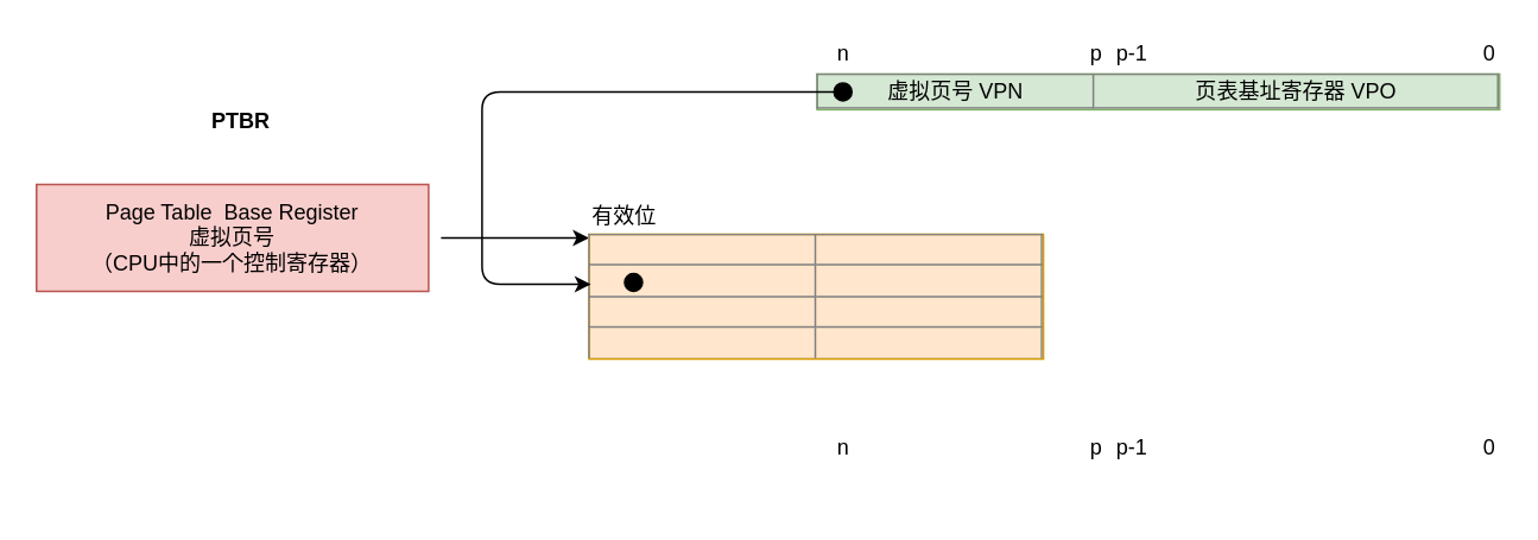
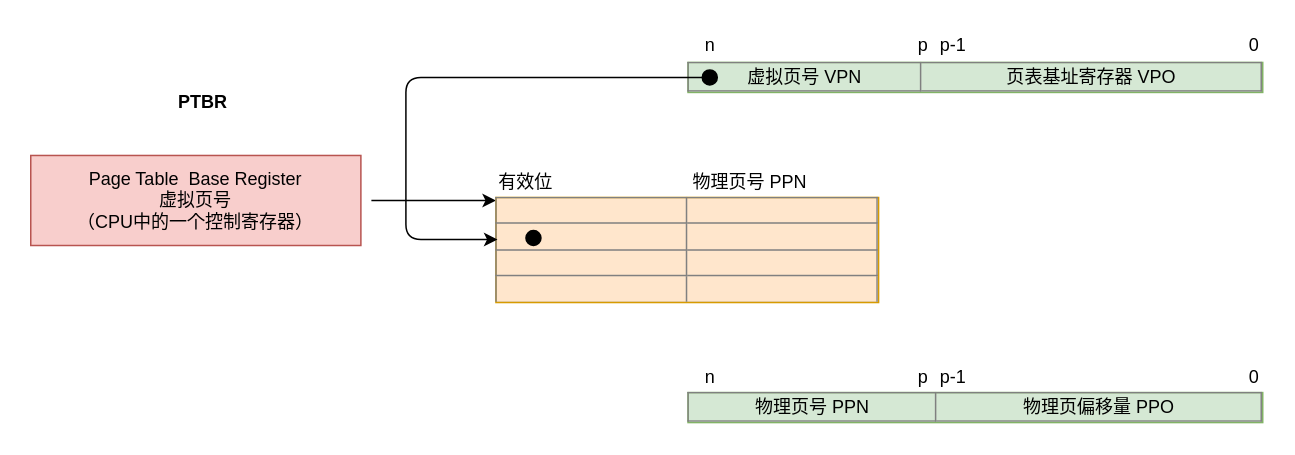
+ <mxCell id="7" value="物理页号 PPN" style="text;html=1;strokeColor=none;fillColor=none;align=center;verticalAlign=middle;whiteSpace=wrap;rounded=0;" vertex="1" parent="1"><mxGeometry x="458" y="111" width="83" height="20" as="geometry" /></mxCell>
+ <mxCell id="9" value="&lt;table border=&quot;1&quot; width=&quot;100%&quot; style=&quot;width: 100% ; height: 100% ; border-collapse: collapse&quot;&gt;&lt;tbody&gt;&lt;tr&gt;&lt;td align=&quot;center&quot;&gt;物理页号 PPN&lt;/td&gt;&lt;td align=&quot;center&quot;&gt;物理页偏移量 PPO&lt;/td&gt;&lt;/tr&gt;&lt;/tbody&gt;&lt;/table&gt;" style="text;html=1;strokeColor=#82b366;fillColor=#d5e8d4;overflow=fill;" vertex="1" parent="1"><mxGeometry x="458" y="261" width="383" height="20" as="geometry" /></mxCell>
